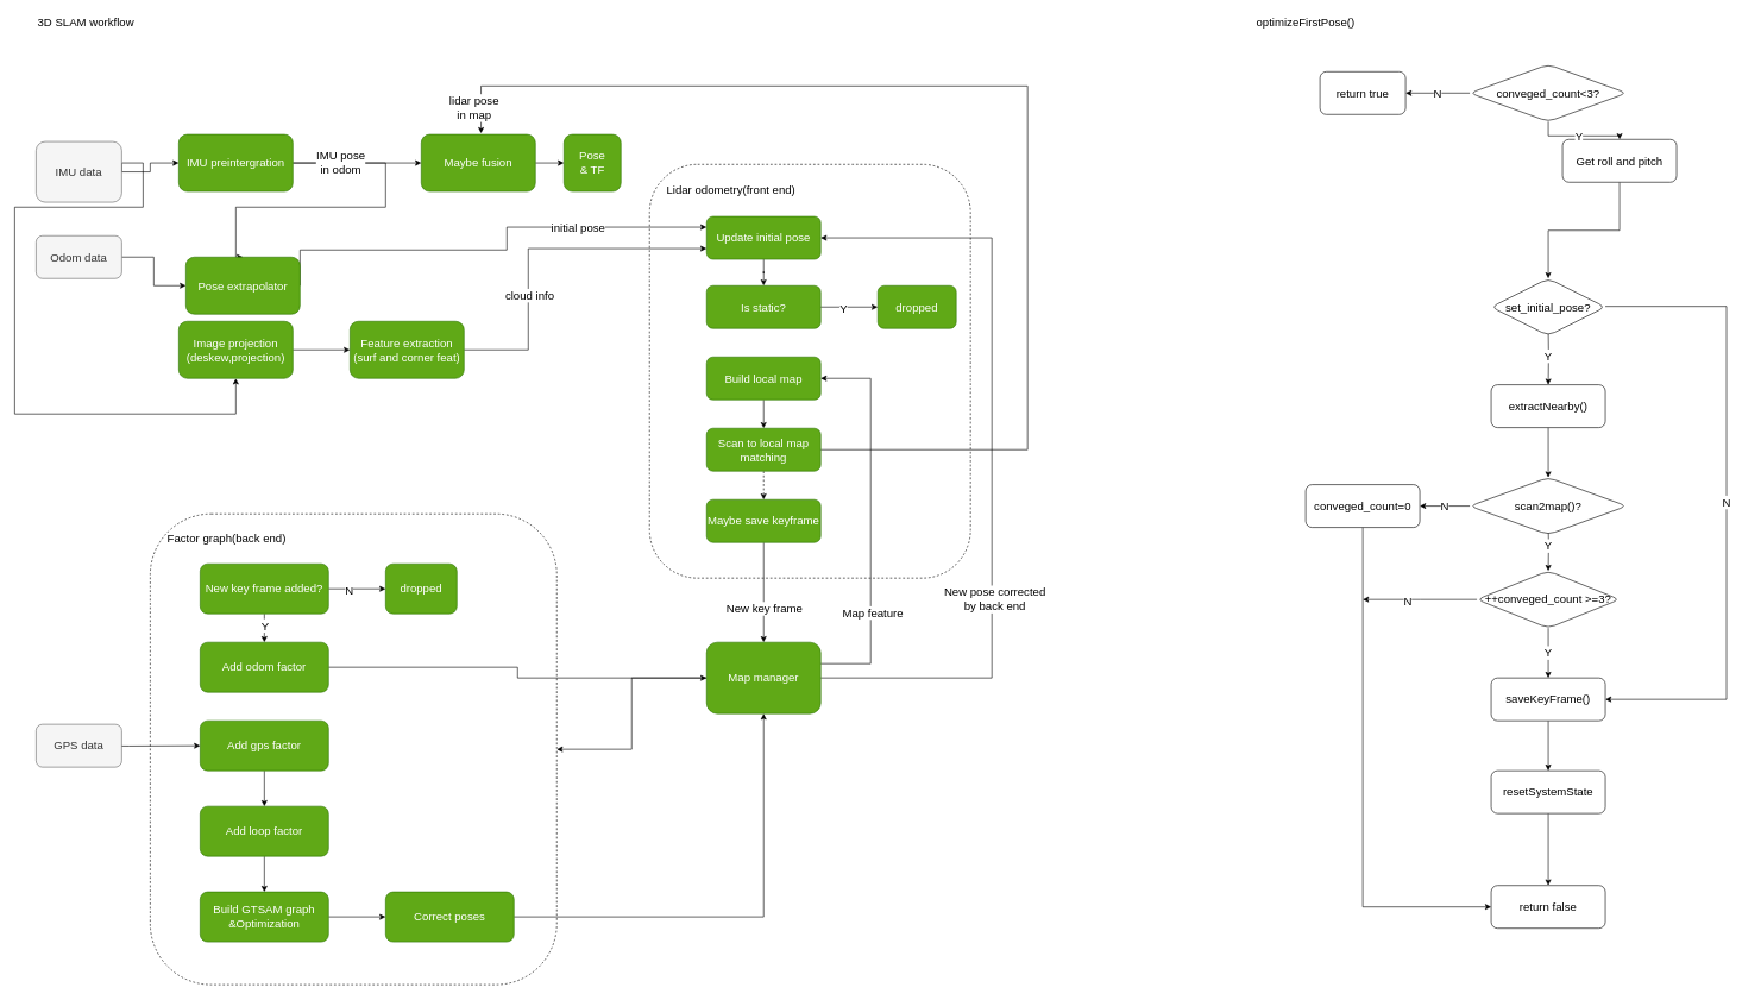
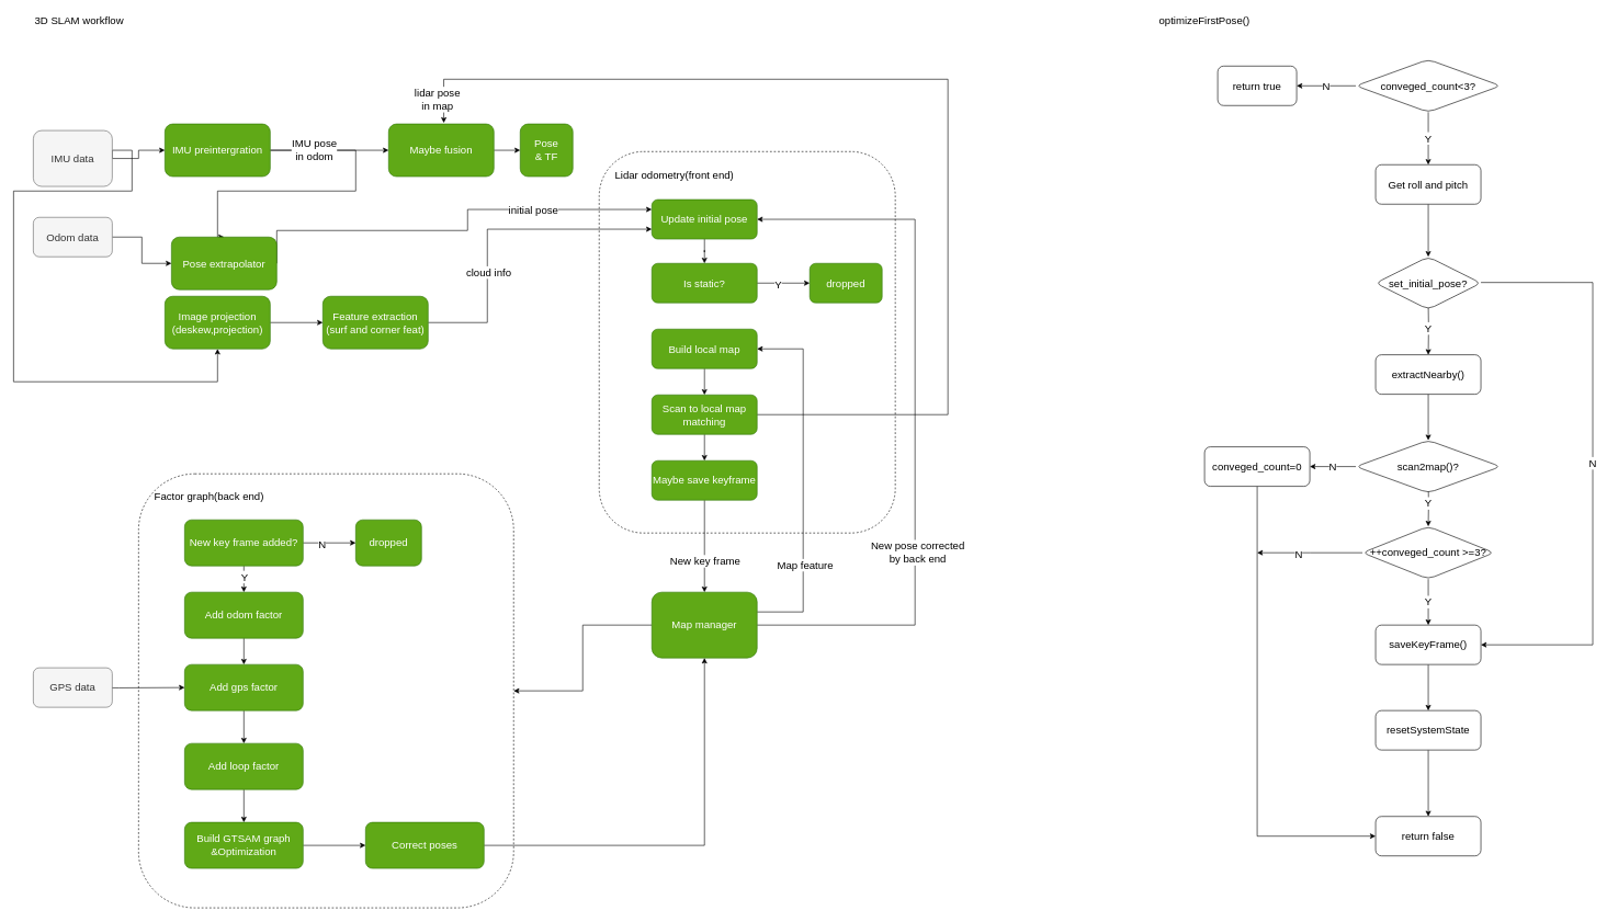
- <mxCell id="72" value="Get roll and pitch" style="rounded=1;whiteSpace=wrap;html=1;fontSize=16;" vertex="1" parent="1"><mxGeometry x="2190" y="195" width="160" height="60" as="geometry" /></mxCell>
+ <mxCell id="72" value="Get roll and pitch" style="rounded=1;whiteSpace=wrap;html=1;fontSize=16;" vertex="1" parent="1"><mxGeometry x="2090" y="250" width="160" height="60" as="geometry" /></mxCell>
- <mxCell id="27" value="" style="edgeStyle=orthogonalEdgeStyle;rounded=0;orthogonalLoop=1;jettySize=auto;html=1;fontSize=16;dashed=1;" edge="1" parent="1" source="30" target="33"><mxGeometry relative="1" as="geometry" /></mxCell>
+ <mxCell id="27" value="" style="edgeStyle=orthogonalEdgeStyle;rounded=0;orthogonalLoop=1;jettySize=auto;html=1;fontSize=16;" edge="1" parent="1" source="30" target="33"><mxGeometry relative="1" as="geometry" /></mxCell>
- <mxCell id="49" value="" style="edgeStyle=orthogonalEdgeStyle;rounded=0;orthogonalLoop=1;jettySize=auto;html=1;fontSize=16;" edge="1" parent="1" source="50" target="43"><mxGeometry relative="1" as="geometry" /></mxCell>
+ <mxCell id="49" value="" style="edgeStyle=orthogonalEdgeStyle;rounded=0;orthogonalLoop=1;jettySize=auto;html=1;fontSize=16;" edge="1" parent="1" source="50" target="52"><mxGeometry relative="1" as="geometry" /></mxCell>
- <mxCell id="62" value="Correct poses" style="rounded=1;whiteSpace=wrap;html=1;fontSize=16;fillColor=#60a917;strokeColor=#2D7600;fontColor=#ffffff;" vertex="1" parent="1"><mxGeometry x="540" y="1250" width="180" height="70" as="geometry" /></mxCell>
+ <mxCell id="62" value="Correct poses" style="rounded=1;whiteSpace=wrap;html=1;fontSize=16;fillColor=#60a917;strokeColor=#2D7600;fontColor=#ffffff;" vertex="1" parent="1"><mxGeometry x="555" y="1250" width="180" height="70" as="geometry" /></mxCell>
